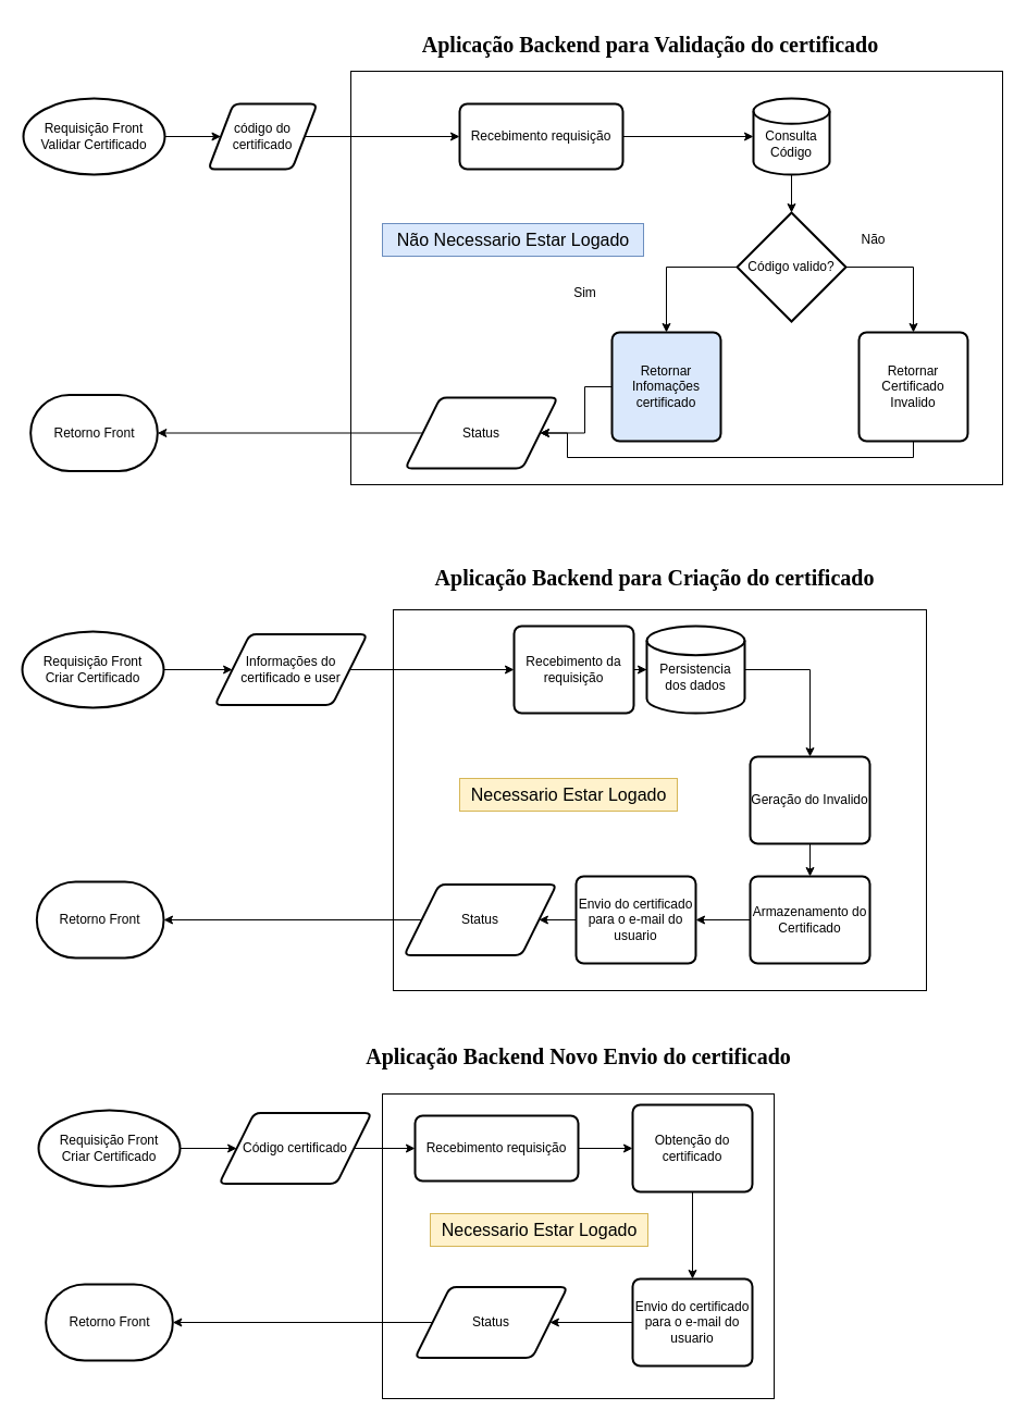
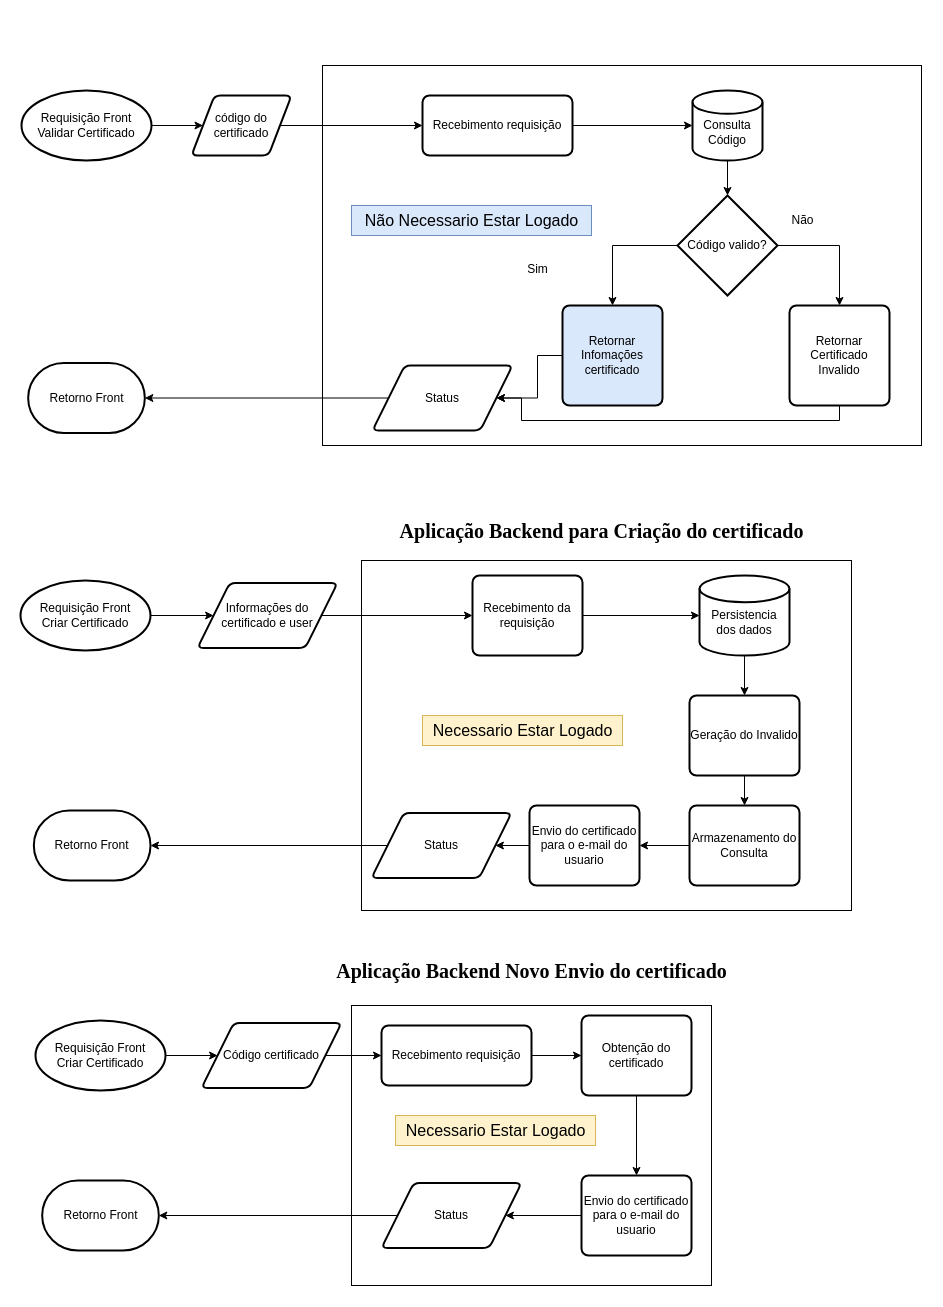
- <mxCell id="23" value="Aplicação Backend para Validação do certificado" style="text;html=1;align=center;verticalAlign=middle;resizable=0;points=[];autosize=1;strokeColor=none;fillColor=none;fontFamily=Times New Roman;fontSize=20;fontStyle=1" vertex="1" parent="1"><mxGeometry x="377" y="20" width="440" height="40" as="geometry" /></mxCell>
- <mxCell id="33" value="&lt;div&gt;&lt;br&gt;&lt;/div&gt;&lt;div&gt;Persistencia dos dados&lt;br&gt;&lt;/div&gt;" style="strokeWidth=2;html=1;shape=mxgraph.flowchart.database;whiteSpace=wrap;" vertex="1" parent="1"><mxGeometry x="594" y="575" width="90" height="80" as="geometry" /></mxCell>
+ <mxCell id="33" value="&lt;div&gt;&lt;br&gt;&lt;/div&gt;&lt;div&gt;Persistencia dos dados&lt;br&gt;&lt;/div&gt;" style="strokeWidth=2;html=1;shape=mxgraph.flowchart.database;whiteSpace=wrap;" vertex="1" parent="1"><mxGeometry x="699" y="575" width="90" height="80" as="geometry" /></mxCell>
- <mxCell id="37" value="Armazenamento do Certificado" style="rounded=1;whiteSpace=wrap;html=1;absoluteArcSize=1;arcSize=14;strokeWidth=2;" vertex="1" parent="1"><mxGeometry x="689" y="805" width="110" height="80" as="geometry" /></mxCell>
+ <mxCell id="37" value="Armazenamento do Consulta" style="rounded=1;whiteSpace=wrap;html=1;absoluteArcSize=1;arcSize=14;strokeWidth=2;" vertex="1" parent="1"><mxGeometry x="689" y="805" width="110" height="80" as="geometry" /></mxCell>
